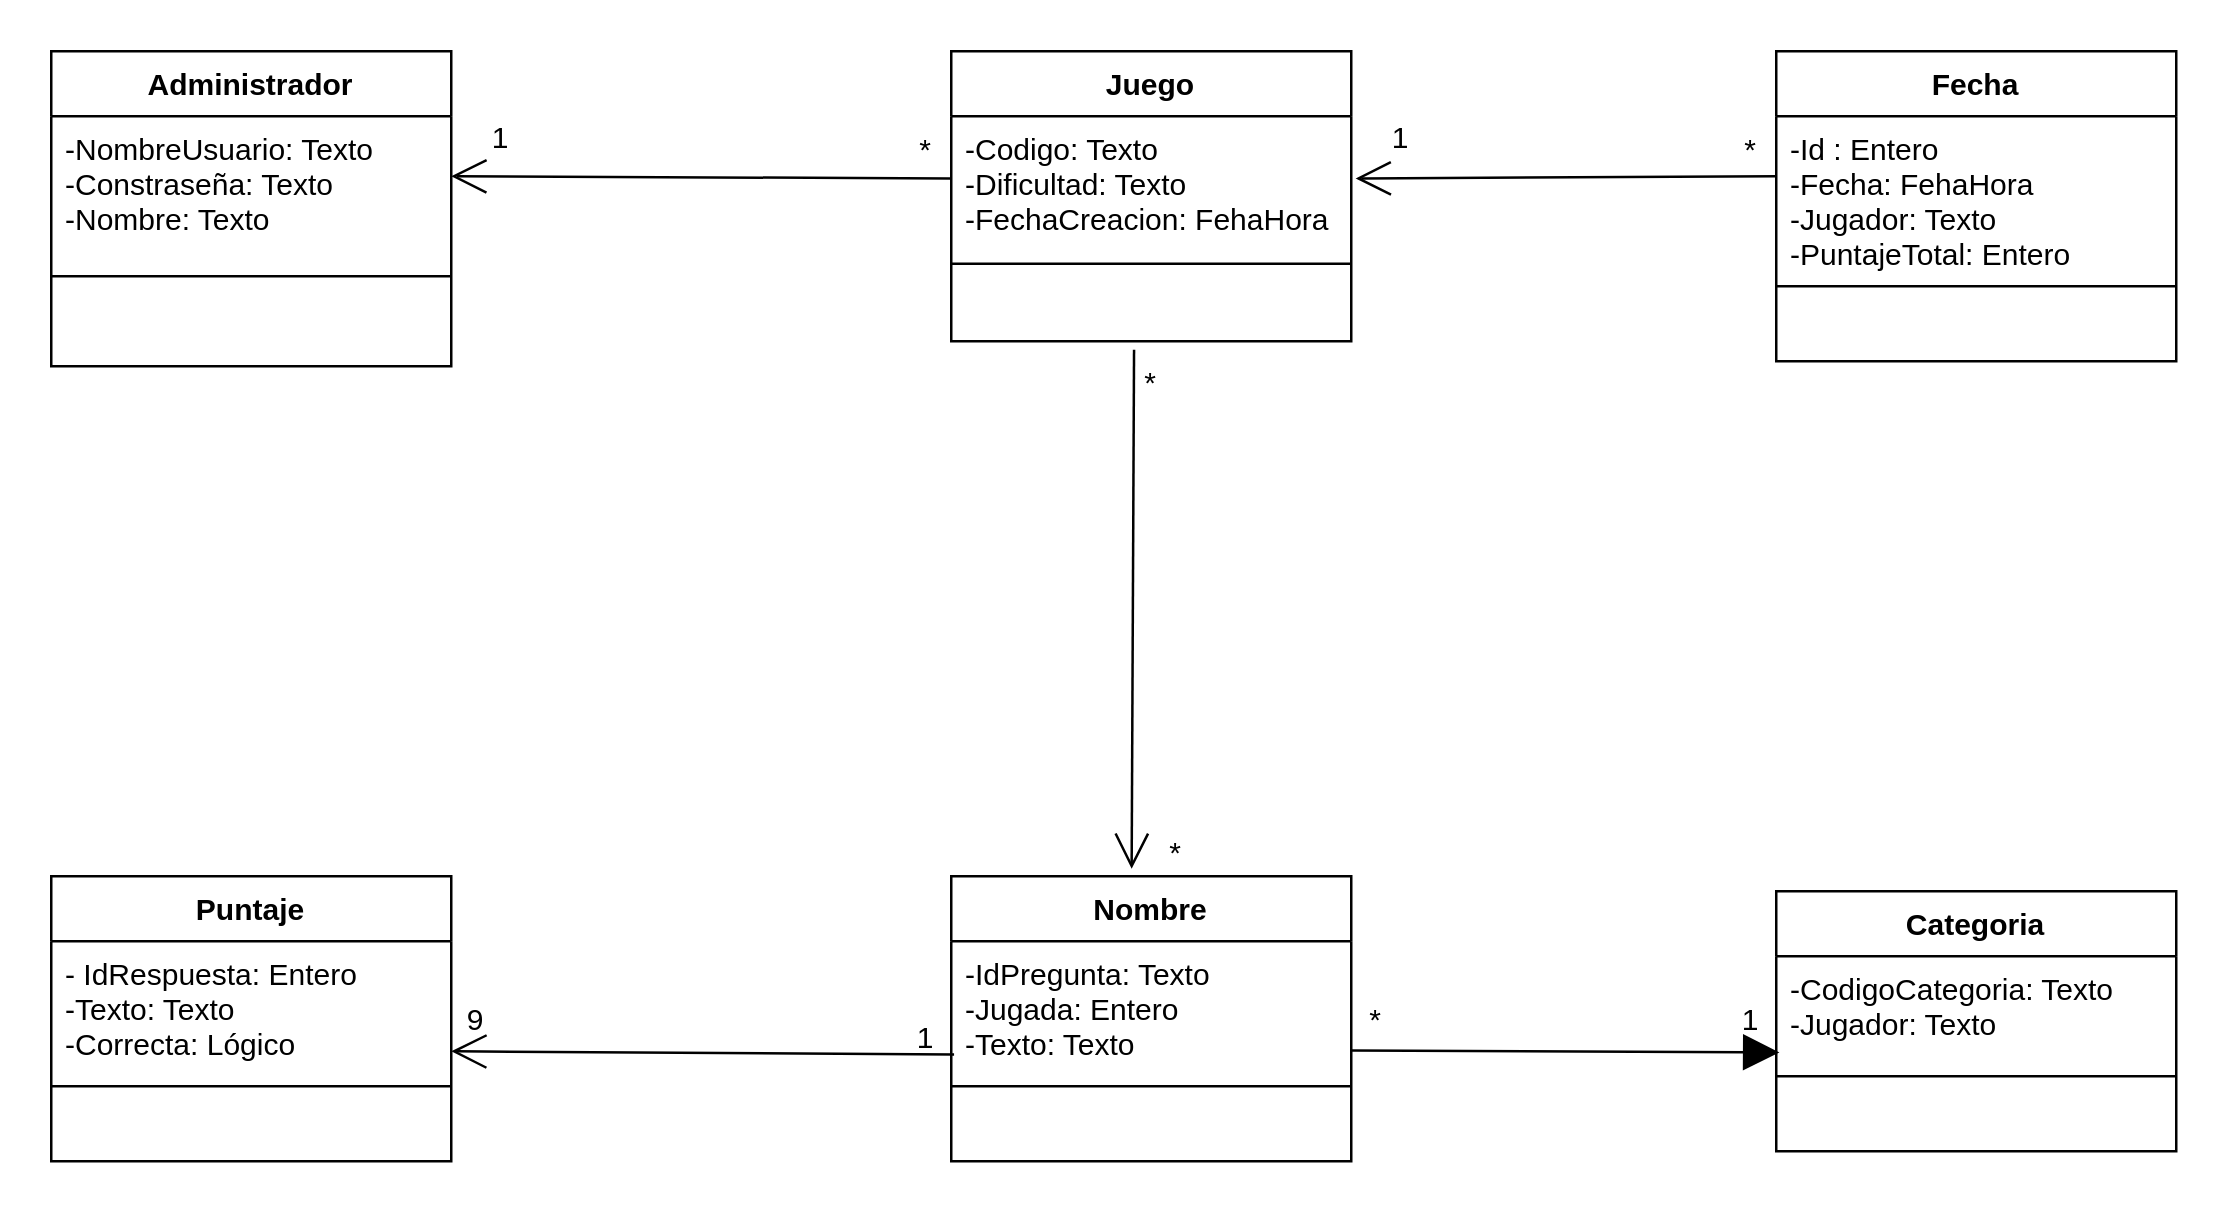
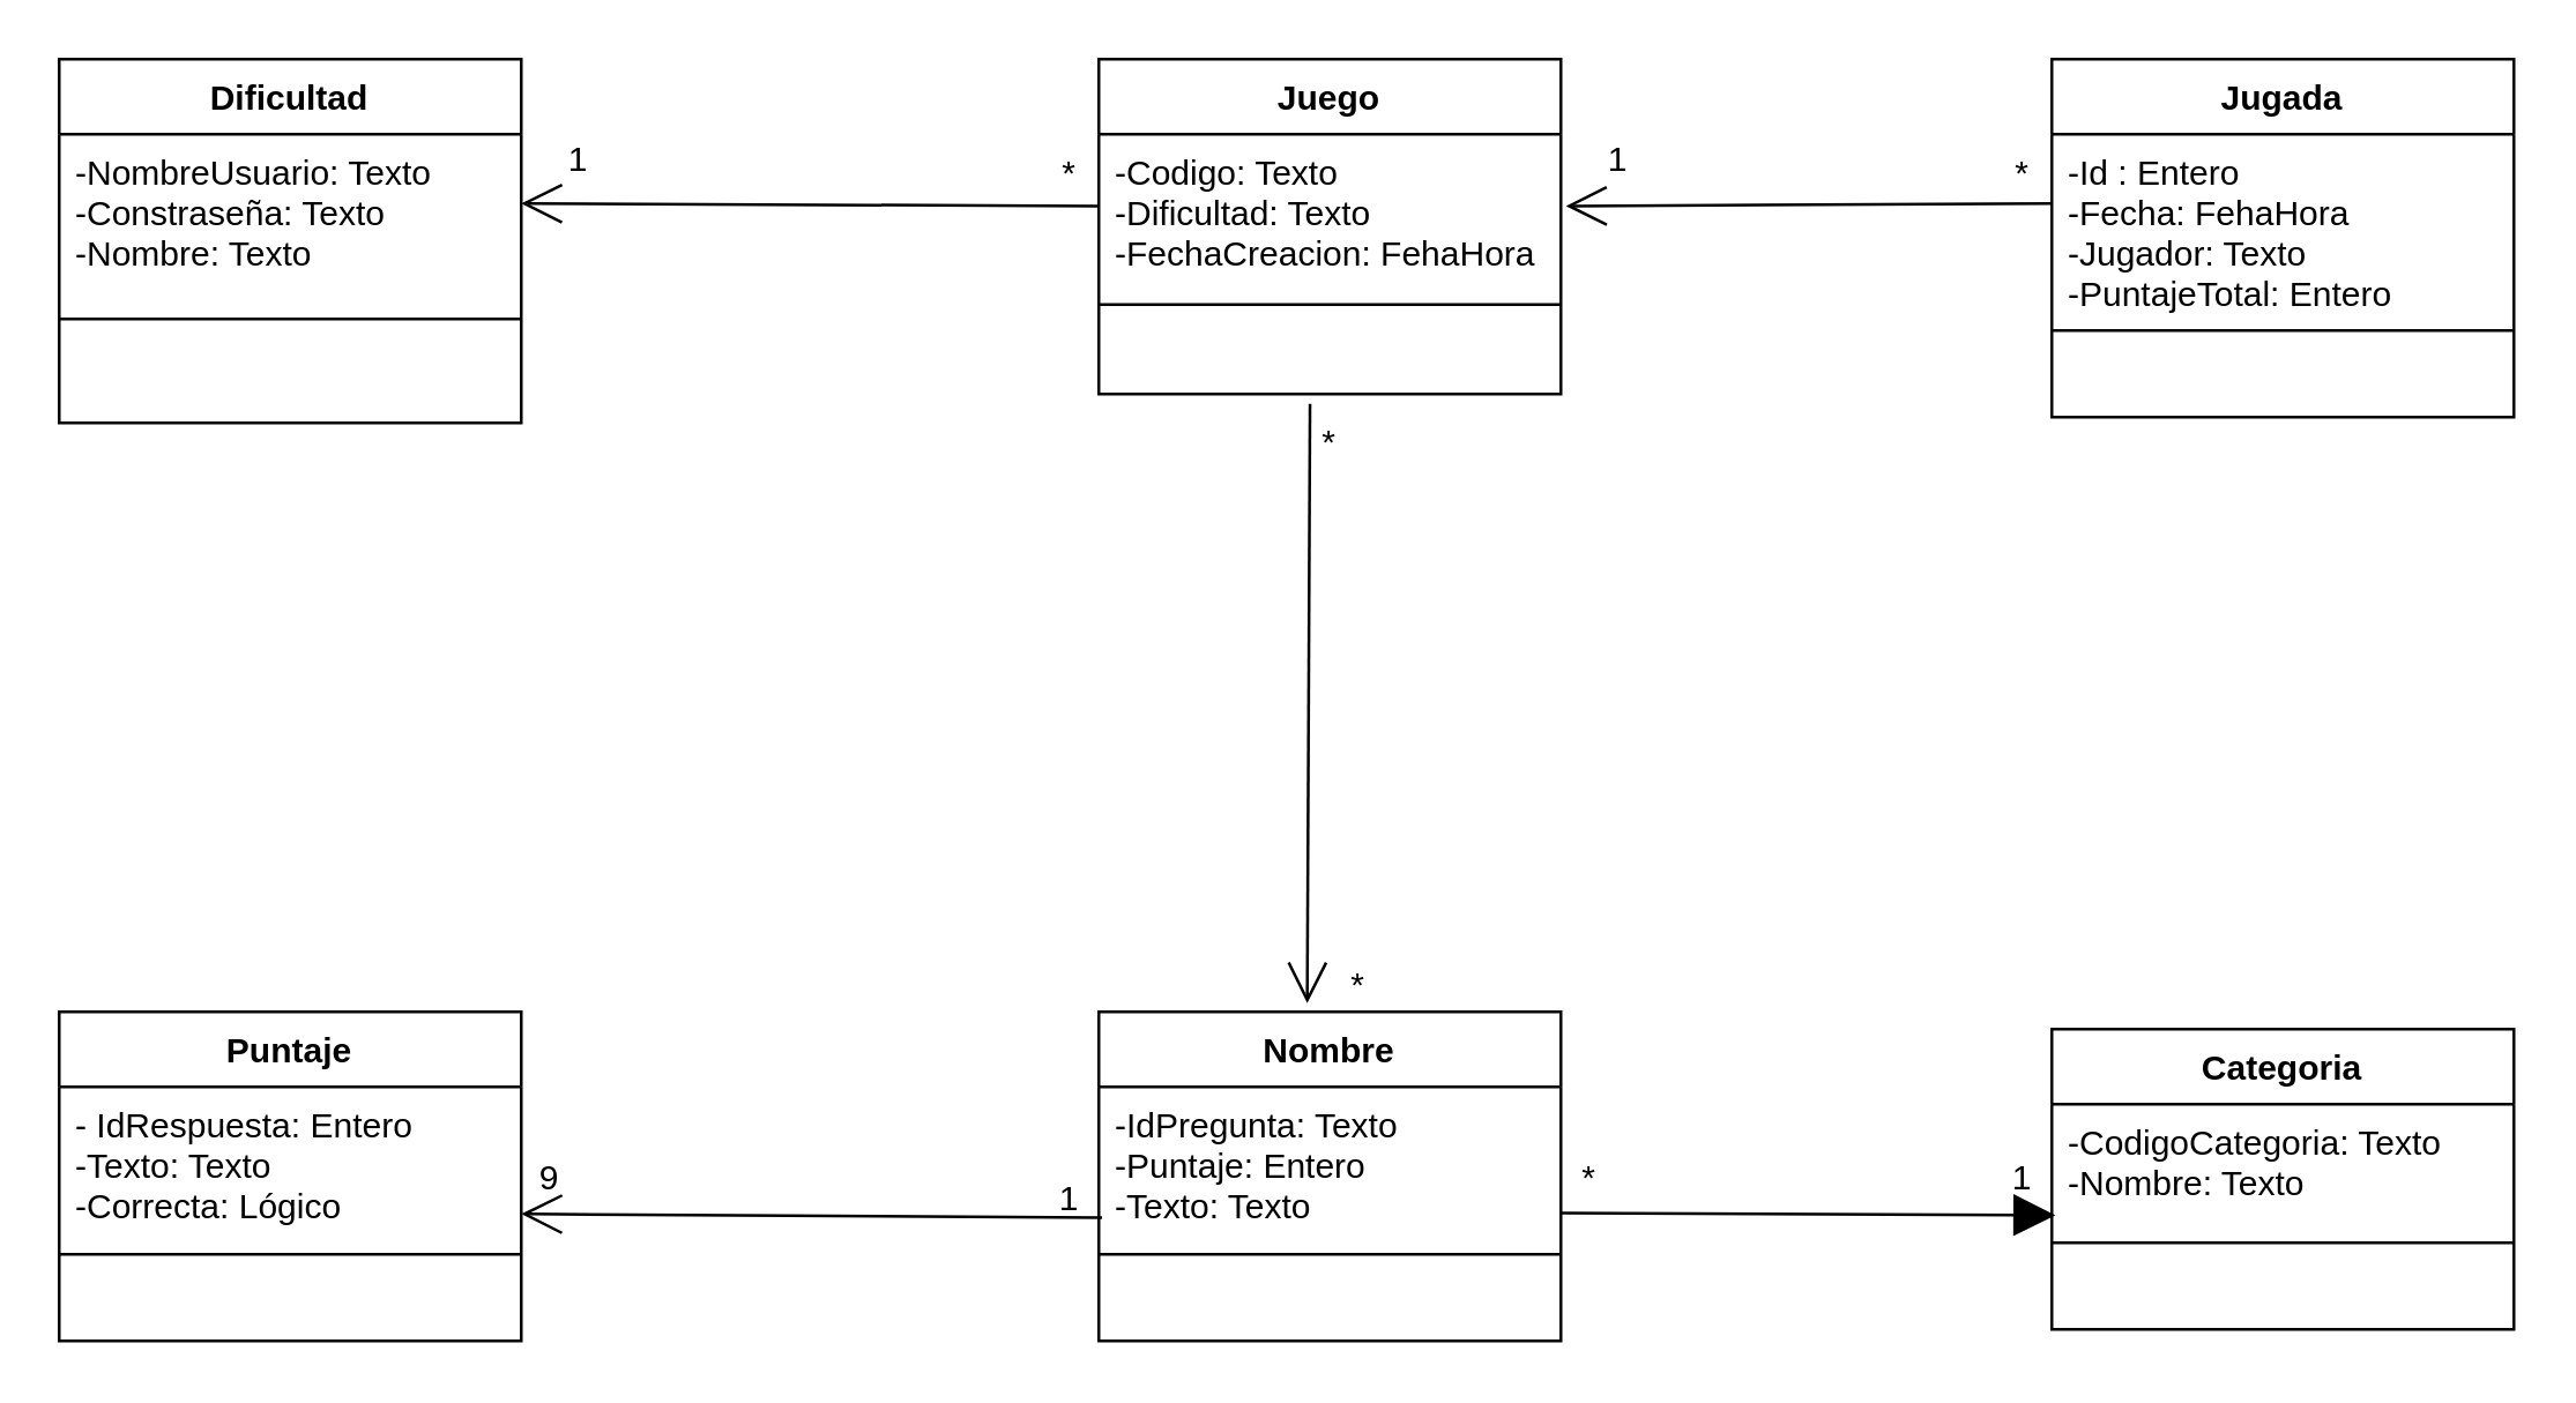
- <mxCell id="2" value="Administrador" style="swimlane;fontStyle=1;align=center;verticalAlign=top;childLayout=stackLayout;horizontal=1;startSize=26;horizontalStack=0;resizeParent=1;resizeParentMax=0;resizeLast=0;collapsible=1;marginBottom=0;" parent="1" vertex="1"><mxGeometry x="20" y="20" width="160" height="126" as="geometry" /></mxCell>
+ <mxCell id="2" value="Dificultad" style="swimlane;fontStyle=1;align=center;verticalAlign=top;childLayout=stackLayout;horizontal=1;startSize=26;horizontalStack=0;resizeParent=1;resizeParentMax=0;resizeLast=0;collapsible=1;marginBottom=0;" parent="1" vertex="1"><mxGeometry x="20" y="20" width="160" height="126" as="geometry" /></mxCell>
- <mxCell id="31" value="Fecha" style="swimlane;fontStyle=1;align=center;verticalAlign=top;childLayout=stackLayout;horizontal=1;startSize=26;horizontalStack=0;resizeParent=1;resizeParentMax=0;resizeLast=0;collapsible=1;marginBottom=0;" parent="1" vertex="1"><mxGeometry x="710" y="20" width="160" height="124" as="geometry" /></mxCell>
+ <mxCell id="31" value="Jugada" style="swimlane;fontStyle=1;align=center;verticalAlign=top;childLayout=stackLayout;horizontal=1;startSize=26;horizontalStack=0;resizeParent=1;resizeParentMax=0;resizeLast=0;collapsible=1;marginBottom=0;" parent="1" vertex="1"><mxGeometry x="710" y="20" width="160" height="124" as="geometry" /></mxCell>
- <mxCell id="14" value="-IdPregunta: Texto &#10;-Jugada: Entero&#10;-Texto: Texto " style="text;strokeColor=none;fillColor=none;align=left;verticalAlign=top;spacingLeft=4;spacingRight=4;overflow=hidden;rotatable=0;points=[[0,0.5],[1,0.5]];portConstraint=eastwest;" parent="13" vertex="1"><mxGeometry y="26" width="160" height="54" as="geometry" /></mxCell>
+ <mxCell id="14" value="-IdPregunta: Texto &#10;-Puntaje: Entero&#10;-Texto: Texto " style="text;strokeColor=none;fillColor=none;align=left;verticalAlign=top;spacingLeft=4;spacingRight=4;overflow=hidden;rotatable=0;points=[[0,0.5],[1,0.5]];portConstraint=eastwest;" parent="13" vertex="1"><mxGeometry y="26" width="160" height="54" as="geometry" /></mxCell>
- <mxCell id="25" value="-CodigoCategoria: Texto &#10;-Jugador: Texto " style="text;strokeColor=none;fillColor=none;align=left;verticalAlign=top;spacingLeft=4;spacingRight=4;overflow=hidden;rotatable=0;points=[[0,0.5],[1,0.5]];portConstraint=eastwest;" parent="24" vertex="1"><mxGeometry y="26" width="160" height="44" as="geometry" /></mxCell>
+ <mxCell id="25" value="-CodigoCategoria: Texto &#10;-Nombre: Texto " style="text;strokeColor=none;fillColor=none;align=left;verticalAlign=top;spacingLeft=4;spacingRight=4;overflow=hidden;rotatable=0;points=[[0,0.5],[1,0.5]];portConstraint=eastwest;" parent="24" vertex="1"><mxGeometry y="26" width="160" height="44" as="geometry" /></mxCell>
